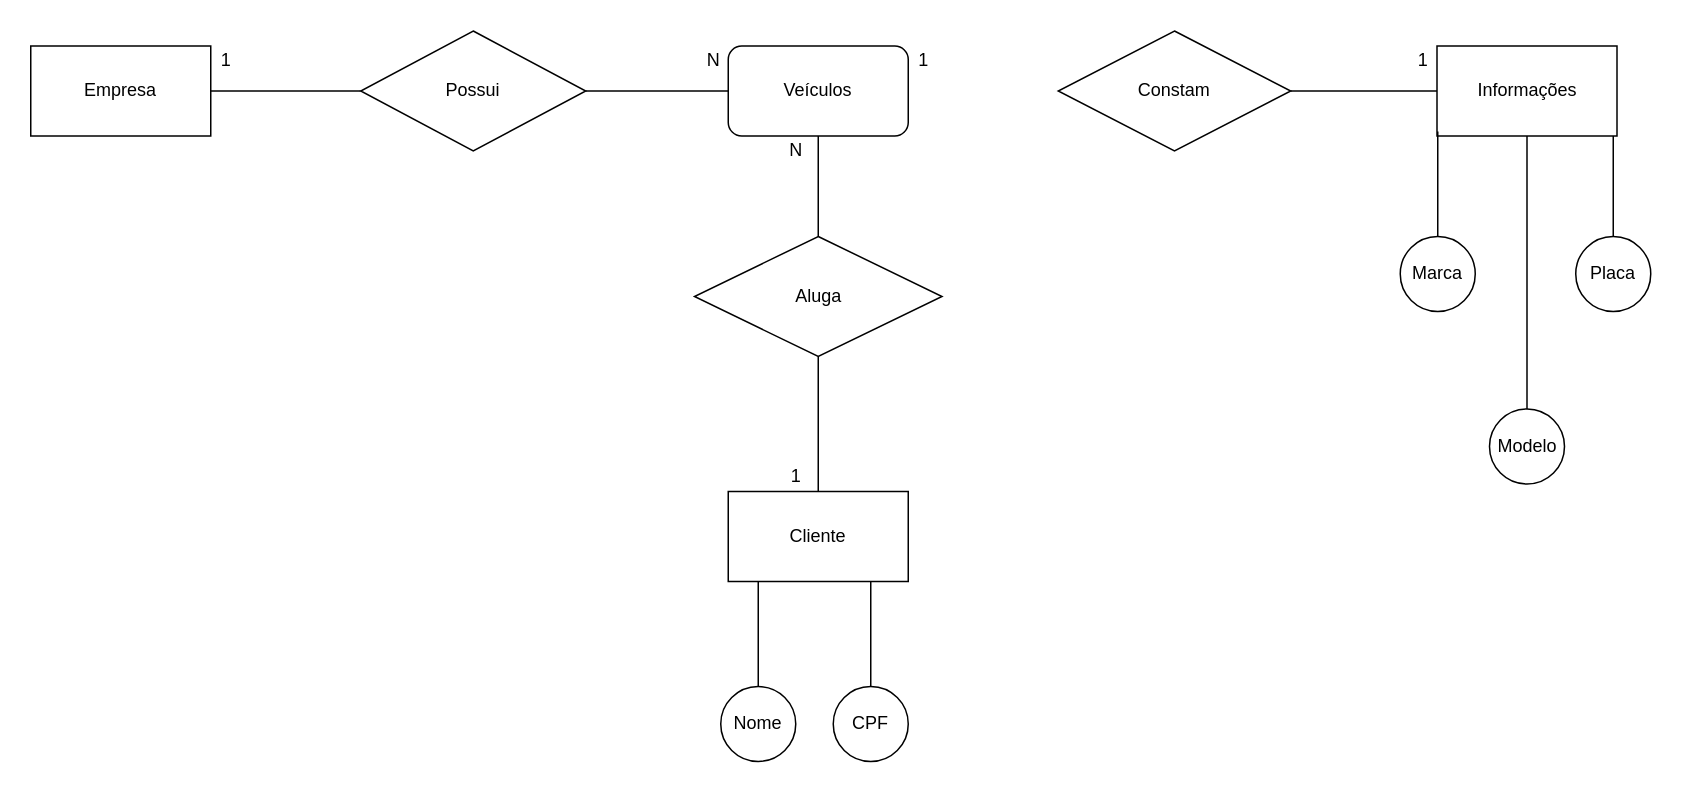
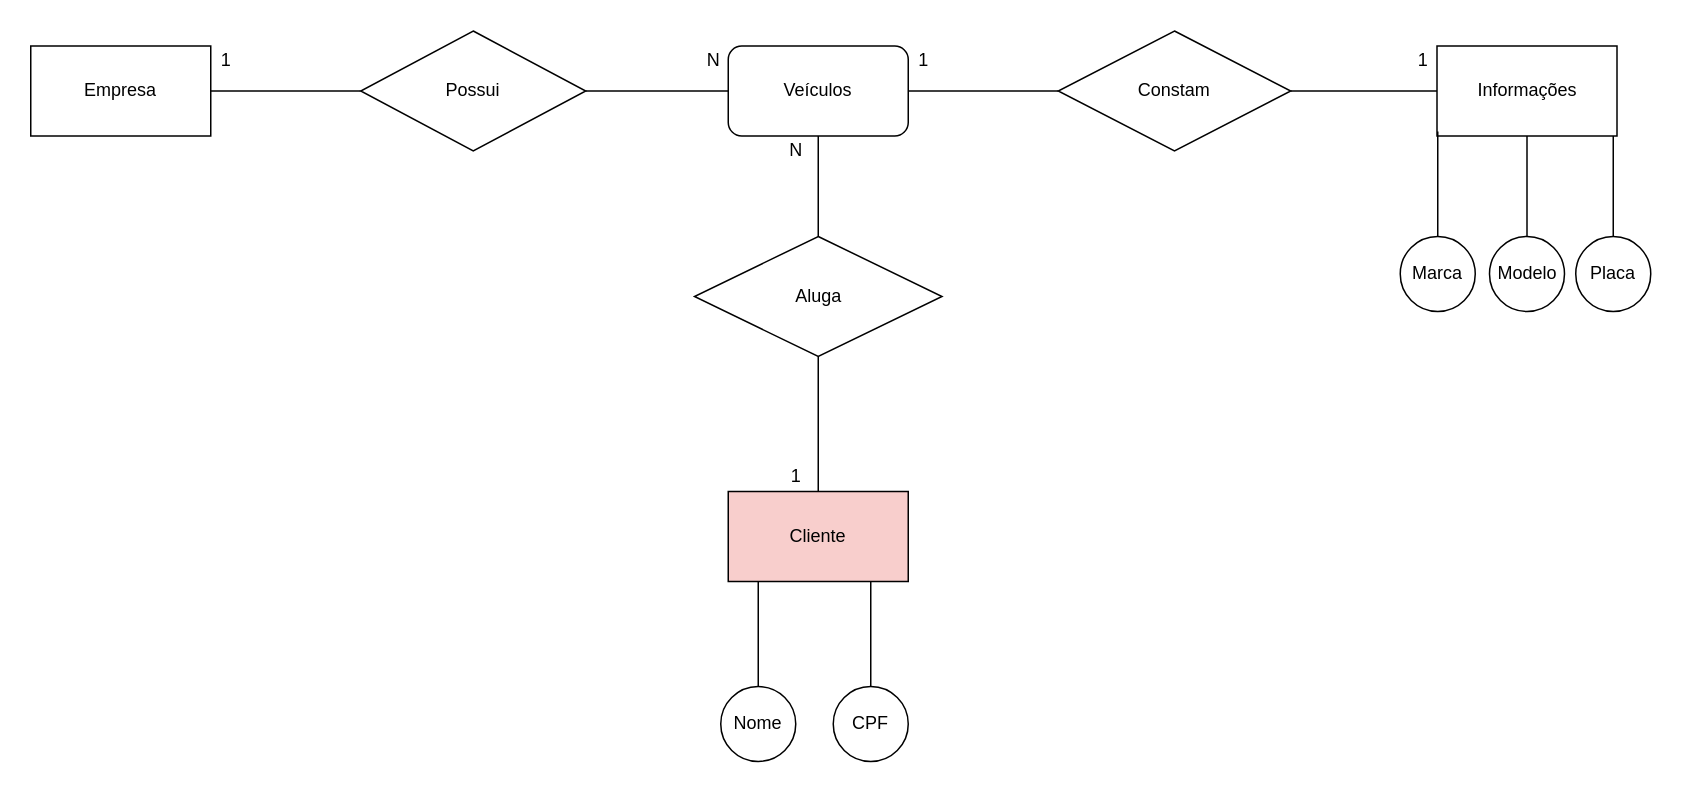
+ <mxCell id="6" value="" style="edgeStyle=orthogonalEdgeStyle;rounded=0;orthogonalLoop=1;jettySize=auto;html=1;endArrow=none;endFill=0;" parent="1" source="8" target="12" edge="1"><mxGeometry relative="1" as="geometry" /></mxCell>
- <mxCell id="17" value="Modelo" style="ellipse;whiteSpace=wrap;html=1;aspect=fixed;" parent="1" vertex="1"><mxGeometry x="992.5" y="272" width="50" height="50" as="geometry" /></mxCell>
+ <mxCell id="17" value="Modelo" style="ellipse;whiteSpace=wrap;html=1;aspect=fixed;" parent="1" vertex="1"><mxGeometry x="992.5" y="157" width="50" height="50" as="geometry" /></mxCell>
- <mxCell id="24" value="Cliente" style="whiteSpace=wrap;html=1;rounded=0;" parent="1" vertex="1"><mxGeometry x="485" y="327" width="120" height="60" as="geometry" /></mxCell>
+ <mxCell id="24" value="Cliente" style="whiteSpace=wrap;html=1;rounded=0;fillColor=#f8cecc;" parent="1" vertex="1"><mxGeometry x="485" y="327" width="120" height="60" as="geometry" /></mxCell>
